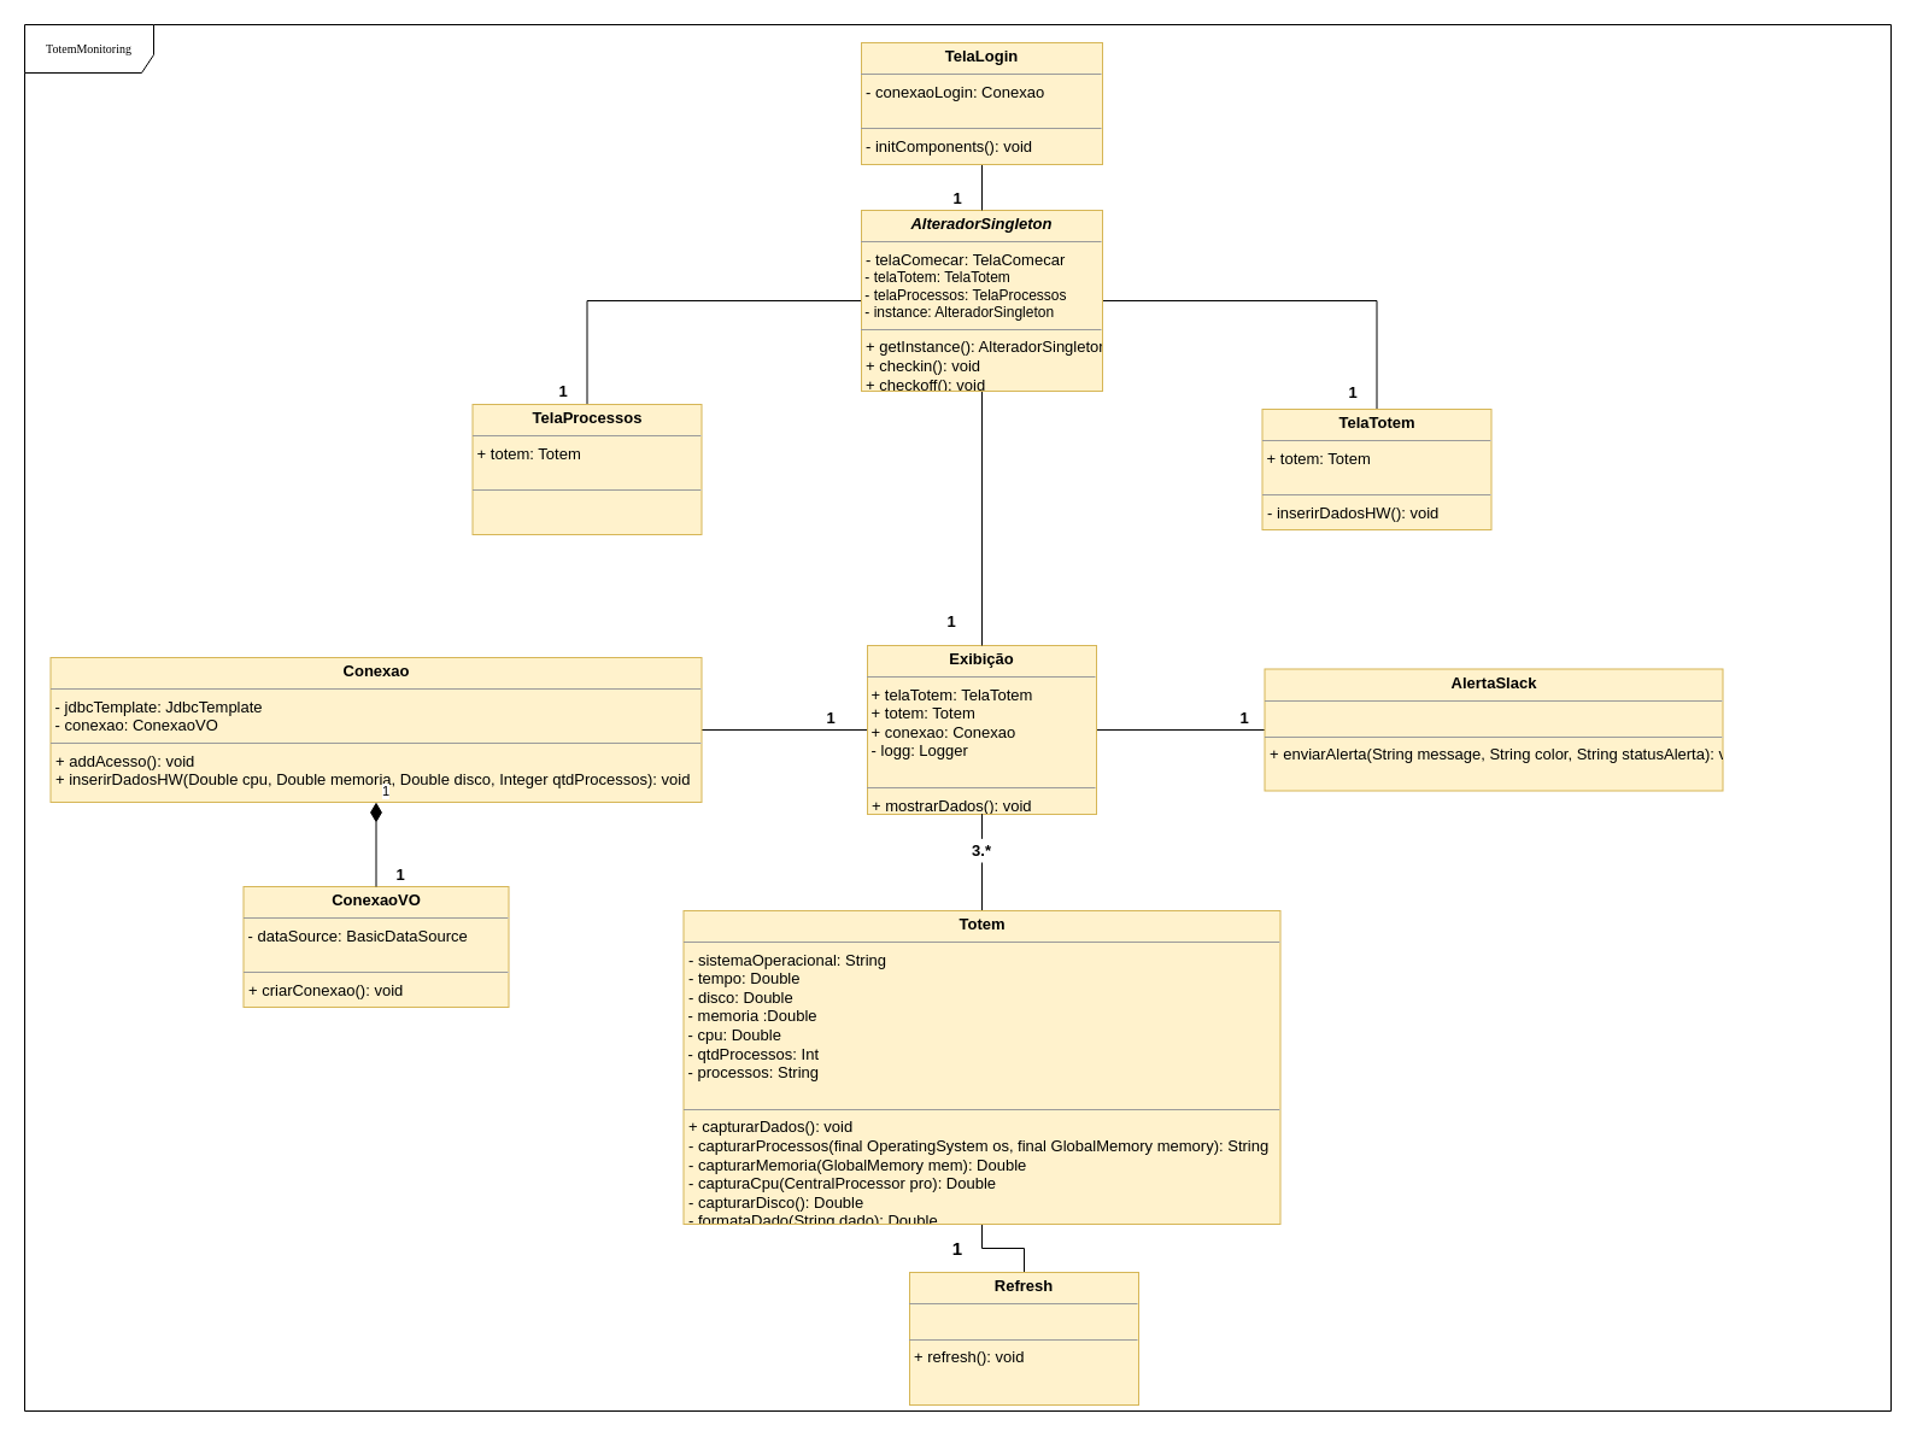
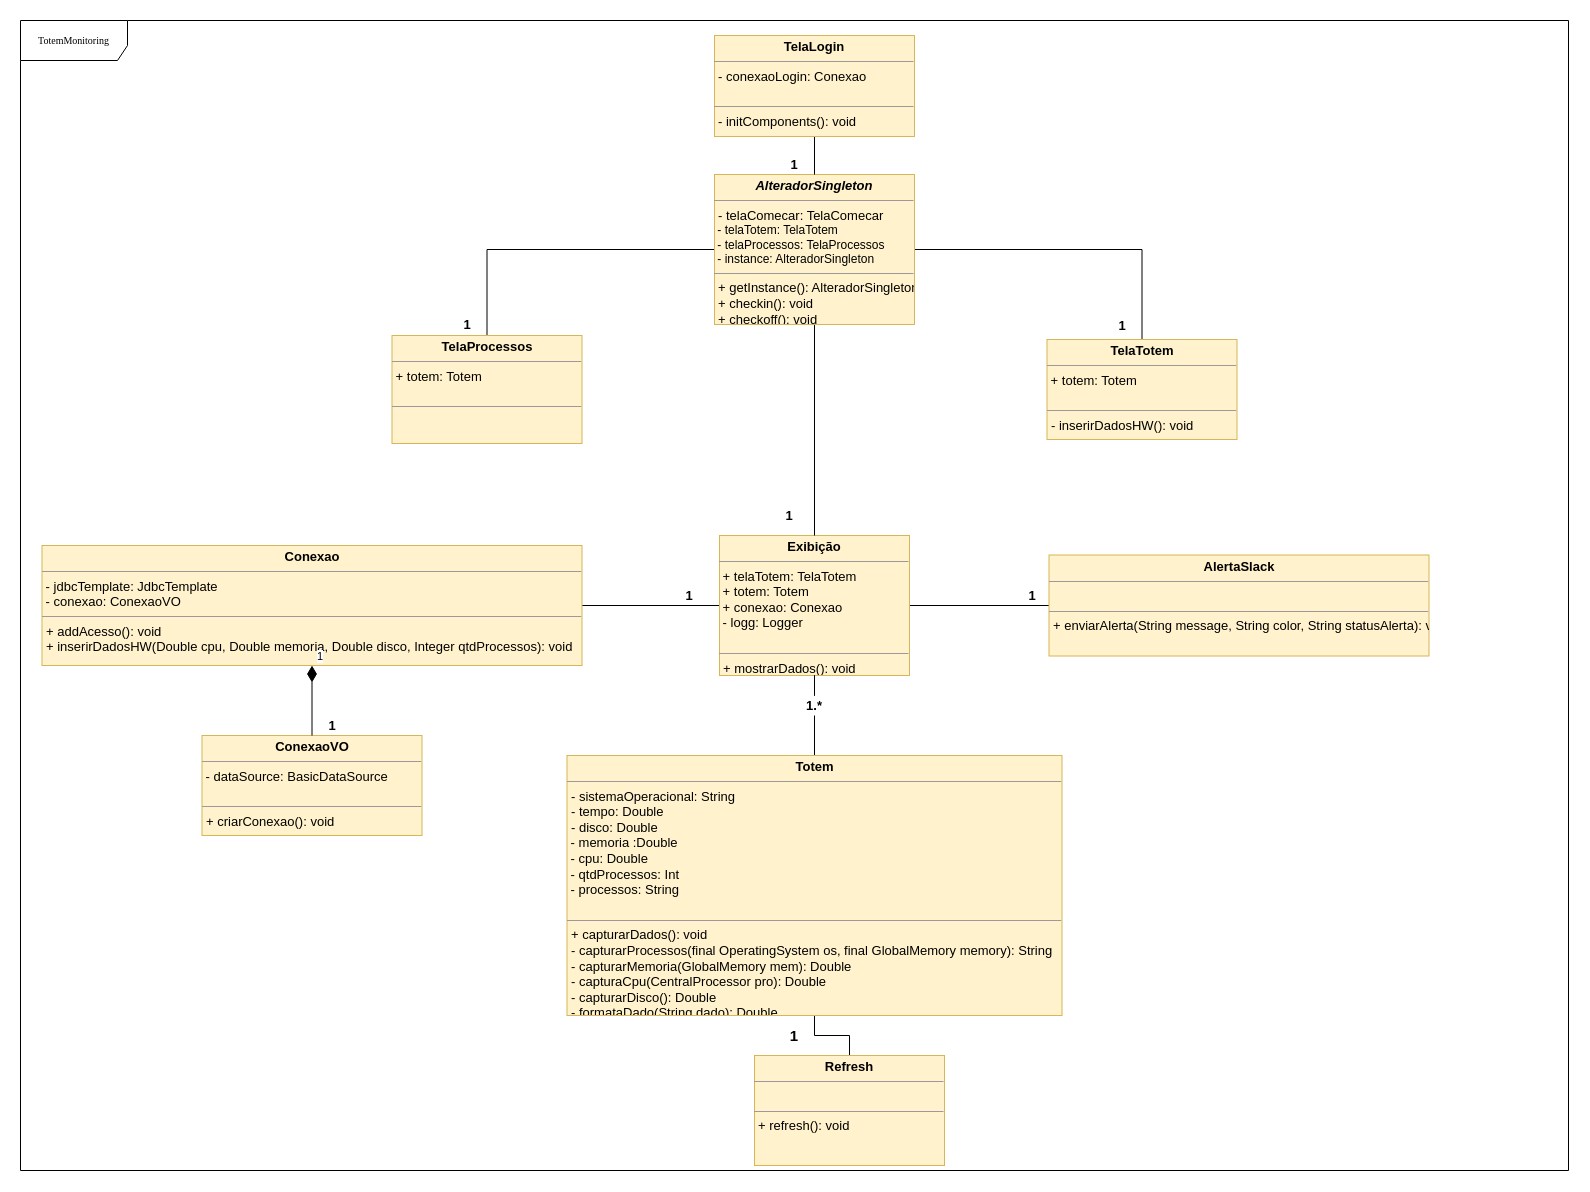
- <mxCell id="21" value="&lt;b&gt;&lt;font style=&quot;font-size: 13px&quot;&gt;3.*&lt;/font&gt;&lt;/b&gt;" style="text;html=1;strokeColor=none;fillColor=none;align=center;verticalAlign=middle;whiteSpace=wrap;rounded=0;shadow=0;comic=0;" parent="1" vertex="1"><mxGeometry x="794" y="695" width="40" height="20" as="geometry" /></mxCell>
+ <mxCell id="21" value="&lt;b&gt;&lt;font style=&quot;font-size: 13px&quot;&gt;1.*&lt;/font&gt;&lt;/b&gt;" style="text;html=1;strokeColor=none;fillColor=none;align=center;verticalAlign=middle;whiteSpace=wrap;rounded=0;shadow=0;comic=0;" parent="1" vertex="1"><mxGeometry x="794" y="695" width="40" height="20" as="geometry" /></mxCell>
